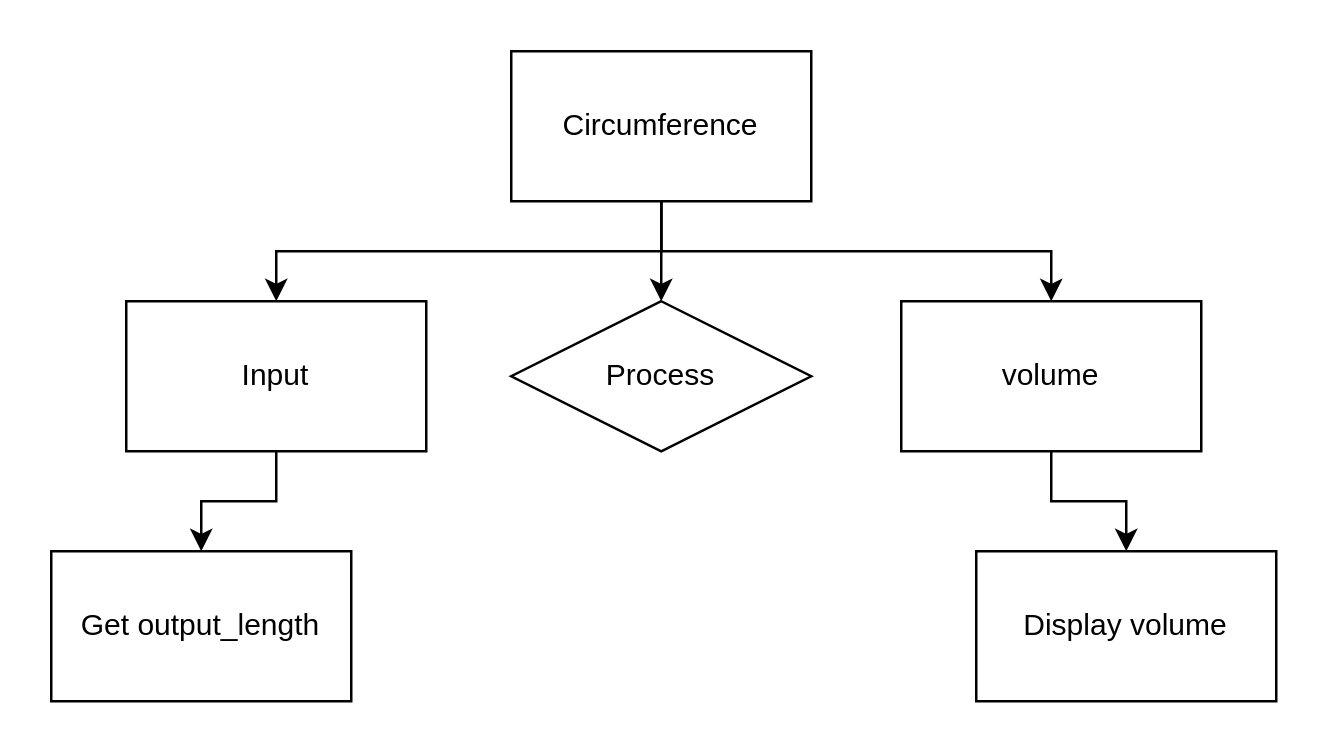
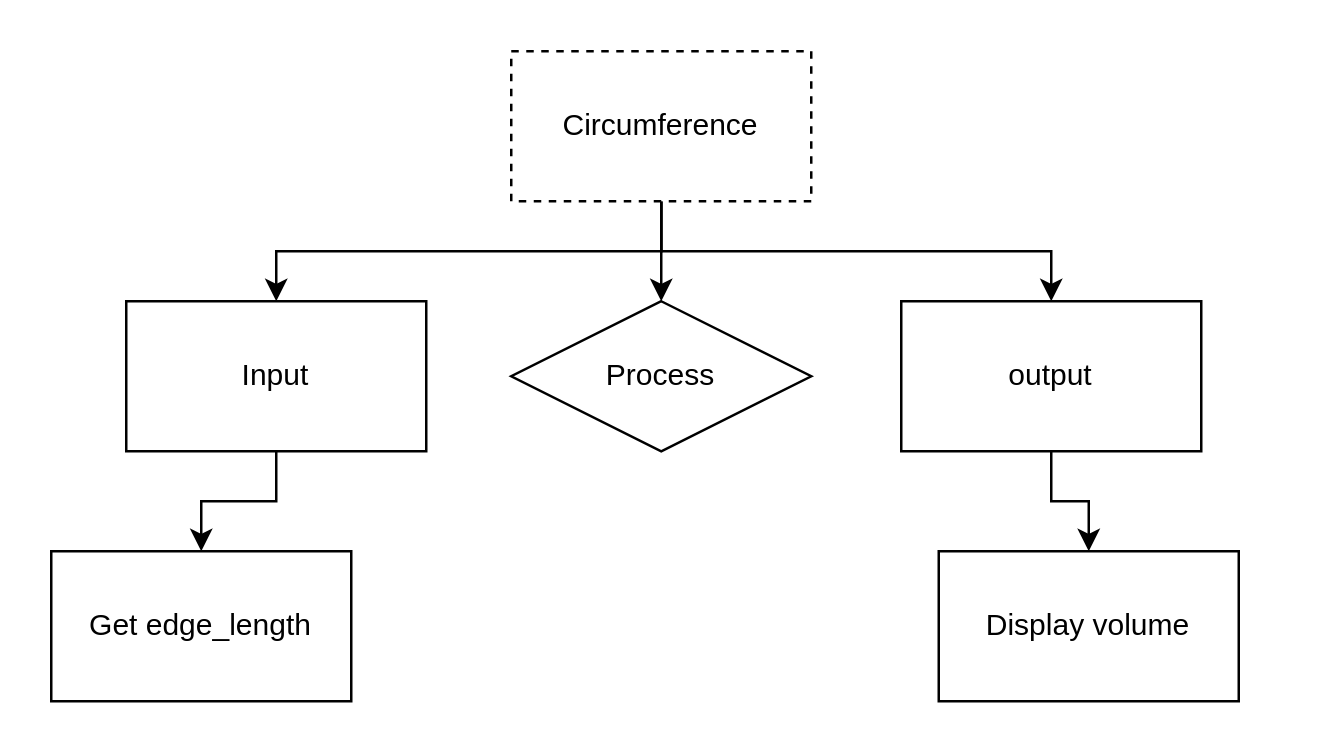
- <mxCell id="5" value="Circumference" style="rounded=0;whiteSpace=wrap;html=1;" parent="1" vertex="1"><mxGeometry x="204" y="20" width="120" height="60" as="geometry" /></mxCell>
+ <mxCell id="5" value="Circumference" style="rounded=0;whiteSpace=wrap;html=1;dashed=1;" parent="1" vertex="1"><mxGeometry x="204" y="20" width="120" height="60" as="geometry" /></mxCell>
- <mxCell id="10" value="volume" style="rounded=0;whiteSpace=wrap;html=1;" parent="1" vertex="1"><mxGeometry x="360" y="120" width="120" height="60" as="geometry" /></mxCell>
+ <mxCell id="10" value="output" style="rounded=0;whiteSpace=wrap;html=1;" parent="1" vertex="1"><mxGeometry x="360" y="120" width="120" height="60" as="geometry" /></mxCell>
- <mxCell id="11" value="Get output_length" style="rounded=0;whiteSpace=wrap;html=1;" parent="1" vertex="1"><mxGeometry x="20" y="220" width="120" height="60" as="geometry" /></mxCell>
+ <mxCell id="11" value="Get edge_length" style="rounded=0;whiteSpace=wrap;html=1;" parent="1" vertex="1"><mxGeometry x="20" y="220" width="120" height="60" as="geometry" /></mxCell>
- <mxCell id="12" value="Display volume" style="rounded=0;whiteSpace=wrap;html=1;" parent="1" vertex="1"><mxGeometry x="390" y="220" width="120" height="60" as="geometry" /></mxCell>
+ <mxCell id="12" value="Display volume" style="rounded=0;whiteSpace=wrap;html=1;" parent="1" vertex="1"><mxGeometry x="375" y="220" width="120" height="60" as="geometry" /></mxCell>
